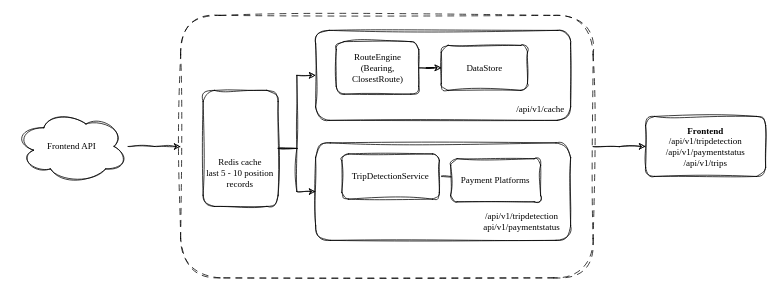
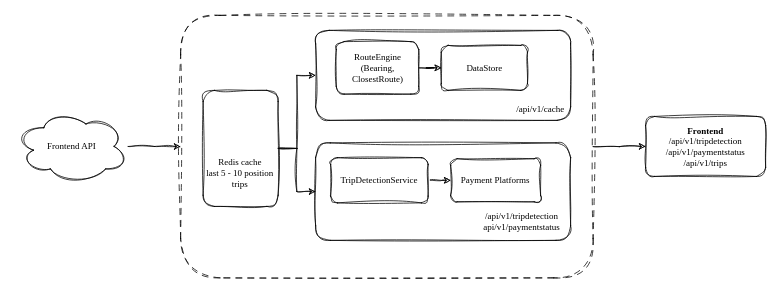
- <mxCell id="14" value="Redis cache&lt;div&gt;last 5 - 10 position records&lt;/div&gt;" style="text;html=1;align=center;verticalAlign=middle;whiteSpace=wrap;rounded=0;fontFamily=Architects Daughter;fontSource=https%3A%2F%2Ffonts.googleapis.com%2Fcss%3Ffamily%3DArchitects%2BDaughter;" parent="12" vertex="1"><mxGeometry y="65.25" width="100.61" height="40" as="geometry" /></mxCell>
+ <mxCell id="14" value="Redis cache&lt;div&gt;last 5 - 10 position trips&lt;/div&gt;" style="text;html=1;align=center;verticalAlign=middle;whiteSpace=wrap;rounded=0;fontFamily=Architects Daughter;fontSource=https%3A%2F%2Ffonts.googleapis.com%2Fcss%3Ffamily%3DArchitects%2BDaughter;" parent="12" vertex="1"><mxGeometry y="65.25" width="100.61" height="40" as="geometry" /></mxCell>
- <mxCell id="10" value="TripDetectionService" style="rounded=1;whiteSpace=wrap;html=1;sketch=1;hachureGap=4;jiggle=2;curveFitting=1;fontFamily=Architects Daughter;fontSource=https%3A%2F%2Ffonts.googleapis.com%2Fcss%3Ffamily%3DArchitects%2BDaughter;" parent="1" vertex="1"><mxGeometry x="455" y="204.75" width="130" height="60.25" as="geometry" /></mxCell>
+ <mxCell id="10" value="TripDetectionService" style="rounded=1;whiteSpace=wrap;html=1;sketch=1;hachureGap=4;jiggle=2;curveFitting=1;fontFamily=Architects Daughter;fontSource=https%3A%2F%2Ffonts.googleapis.com%2Fcss%3Ffamily%3DArchitects%2BDaughter;" parent="1" vertex="1"><mxGeometry x="440" y="209.75" width="130" height="60.25" as="geometry" /></mxCell>
